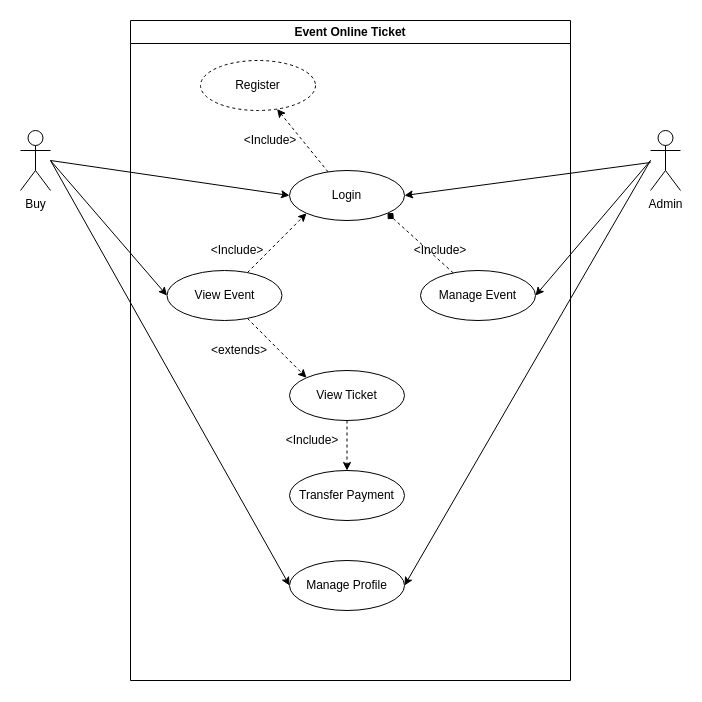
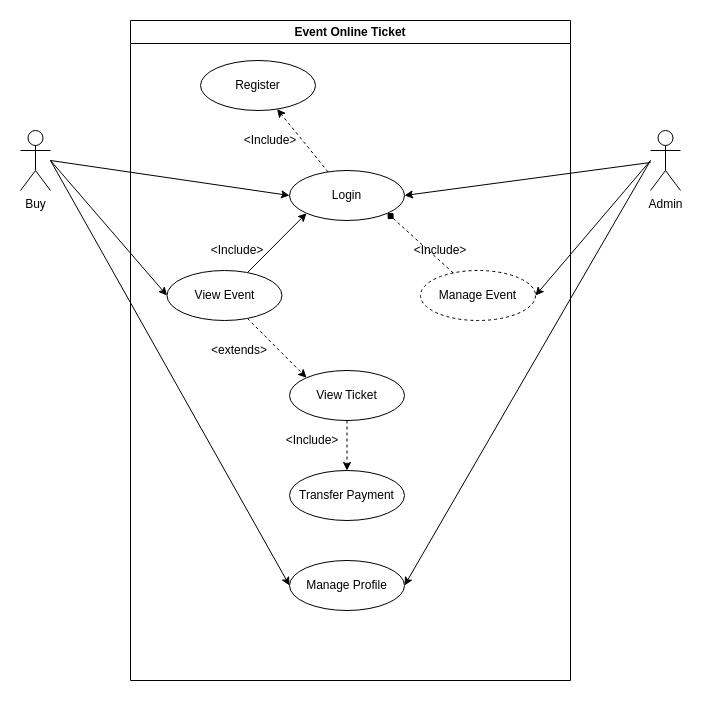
- <mxCell id="15" value="Register" style="ellipse;whiteSpace=wrap;html=1;dashed=1;" parent="2" vertex="1"><mxGeometry x="70" y="40" width="115" height="50" as="geometry" /></mxCell>
+ <mxCell id="15" value="Register" style="ellipse;whiteSpace=wrap;html=1;" parent="2" vertex="1"><mxGeometry x="70" y="40" width="115" height="50" as="geometry" /></mxCell>
- <mxCell id="5" value="" style="rounded=0;orthogonalLoop=1;jettySize=auto;html=1;dashed=1;entryX=0;entryY=1;entryDx=0;entryDy=0;" parent="2" source="7" target="4" edge="1"><mxGeometry relative="1" as="geometry" /></mxCell>
+ <mxCell id="5" value="" style="rounded=0;orthogonalLoop=1;jettySize=auto;html=1;dashed=0;entryX=0;entryY=1;entryDx=0;entryDy=0;" parent="2" source="7" target="4" edge="1"><mxGeometry relative="1" as="geometry" /></mxCell>
- <mxCell id="19" value="Manage Event" style="ellipse;whiteSpace=wrap;html=1;" parent="2" vertex="1"><mxGeometry x="290" y="250" width="115" height="50" as="geometry" /></mxCell>
+ <mxCell id="19" value="Manage Event" style="ellipse;whiteSpace=wrap;html=1;dashed=1;" parent="2" vertex="1"><mxGeometry x="290" y="250" width="115" height="50" as="geometry" /></mxCell>
